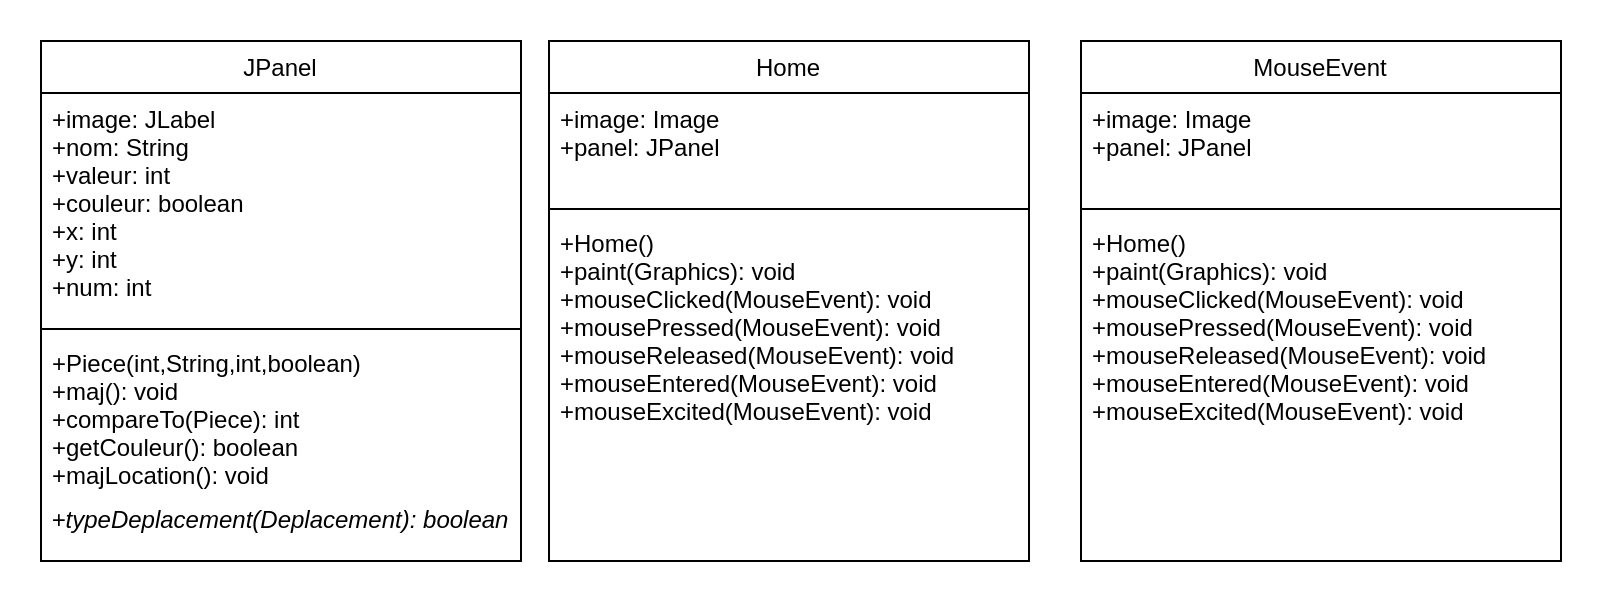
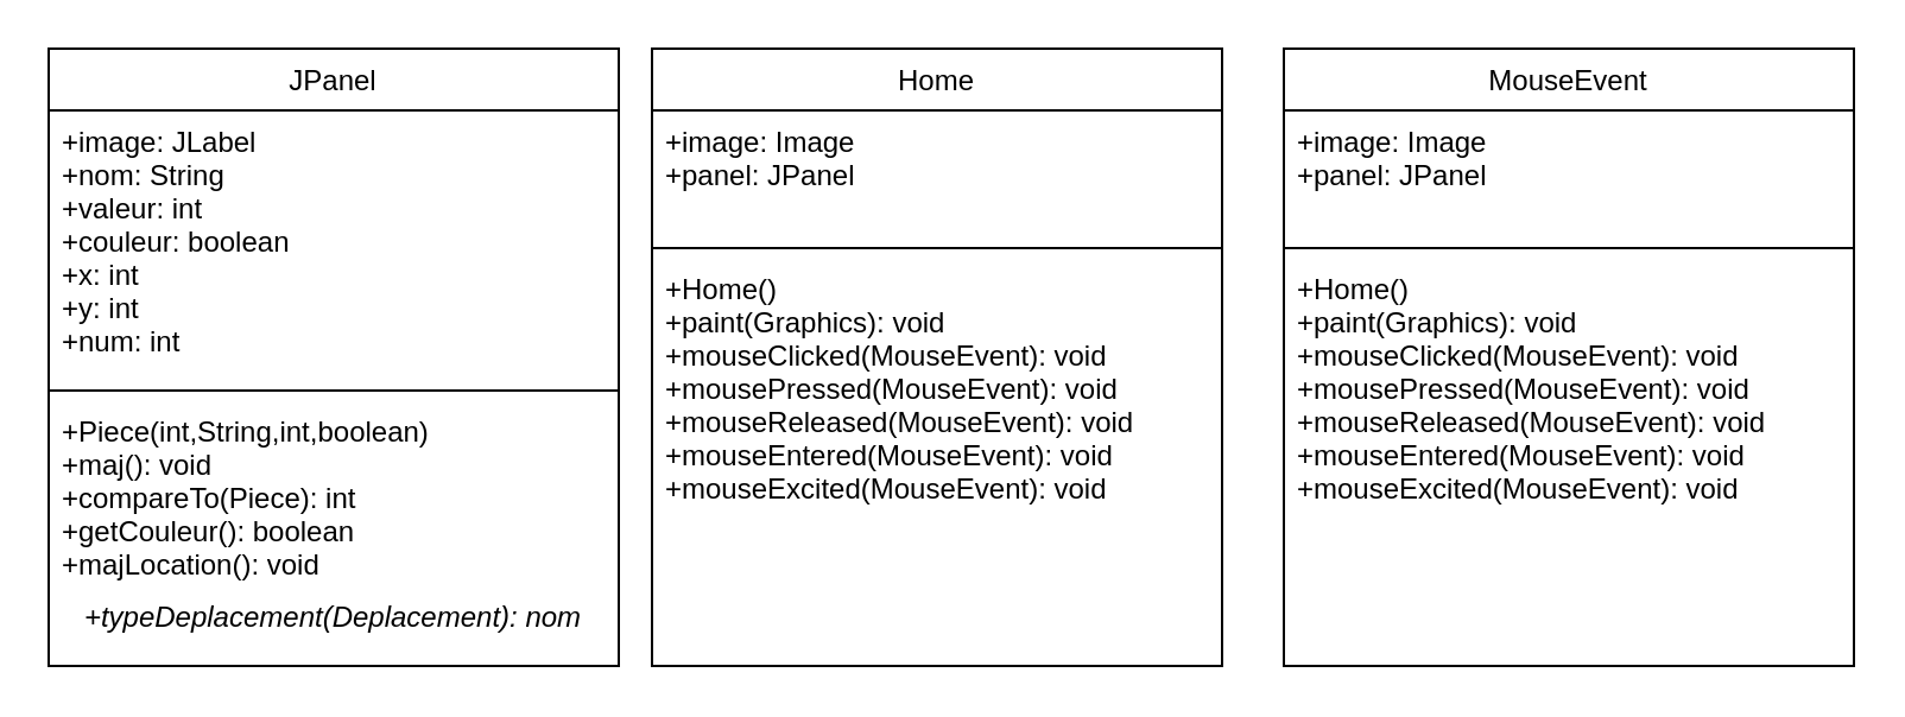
- <mxCell id="6" value="&lt;i&gt;+typeDeplacement(Deplacement): boolean&lt;/i&gt;" style="text;html=1;strokeColor=none;fillColor=none;align=center;verticalAlign=middle;whiteSpace=wrap;rounded=0;flipH=1;" vertex="1" parent="2"><mxGeometry y="230" width="240" height="20" as="geometry" /></mxCell>
+ <mxCell id="6" value="&lt;i&gt;+typeDeplacement(Deplacement): nom&lt;/i&gt;" style="text;html=1;strokeColor=none;fillColor=none;align=center;verticalAlign=middle;whiteSpace=wrap;rounded=0;flipH=1;" vertex="1" parent="2"><mxGeometry y="230" width="240" height="20" as="geometry" /></mxCell>
